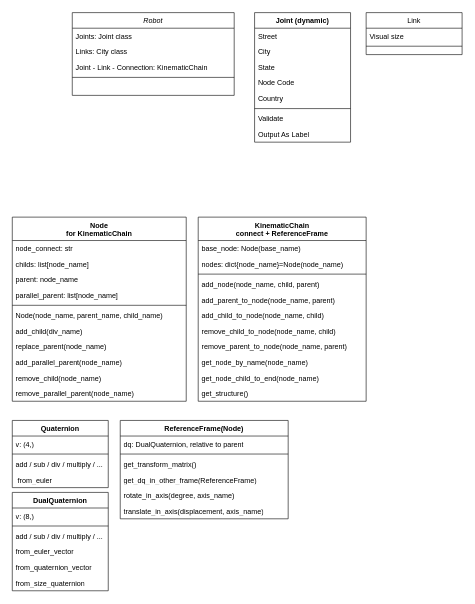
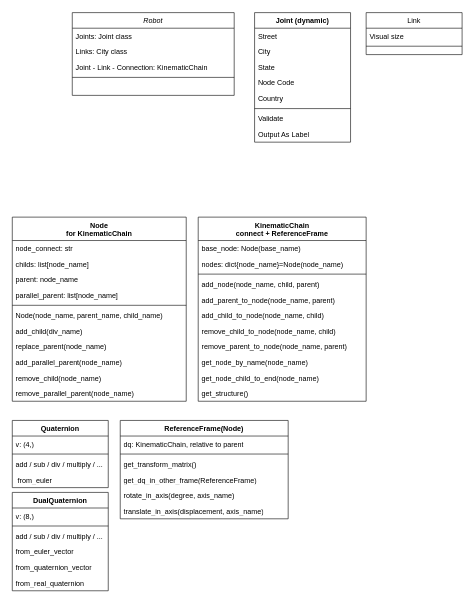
- <mxCell id="44" value="dq: DualQuaternion, relative to parent" style="text;strokeColor=none;fillColor=none;align=left;verticalAlign=top;spacingLeft=4;spacingRight=4;overflow=hidden;rotatable=0;points=[[0,0.5],[1,0.5]];portConstraint=eastwest;whiteSpace=wrap;html=1;" vertex="1" parent="43"><mxGeometry y="26" width="280" height="26" as="geometry" /></mxCell>
+ <mxCell id="44" value="dq: KinematicChain, relative to parent" style="text;strokeColor=none;fillColor=none;align=left;verticalAlign=top;spacingLeft=4;spacingRight=4;overflow=hidden;rotatable=0;points=[[0,0.5],[1,0.5]];portConstraint=eastwest;whiteSpace=wrap;html=1;" vertex="1" parent="43"><mxGeometry y="26" width="280" height="26" as="geometry" /></mxCell>
- <mxCell id="56" value="from_size_quaternion" style="text;strokeColor=none;fillColor=none;align=left;verticalAlign=top;spacingLeft=4;spacingRight=4;overflow=hidden;rotatable=0;points=[[0,0.5],[1,0.5]];portConstraint=eastwest;whiteSpace=wrap;html=1;" vertex="1" parent="50"><mxGeometry y="138" width="160" height="26" as="geometry" /></mxCell>
+ <mxCell id="56" value="from_real_quaternion" style="text;strokeColor=none;fillColor=none;align=left;verticalAlign=top;spacingLeft=4;spacingRight=4;overflow=hidden;rotatable=0;points=[[0,0.5],[1,0.5]];portConstraint=eastwest;whiteSpace=wrap;html=1;" vertex="1" parent="50"><mxGeometry y="138" width="160" height="26" as="geometry" /></mxCell>
